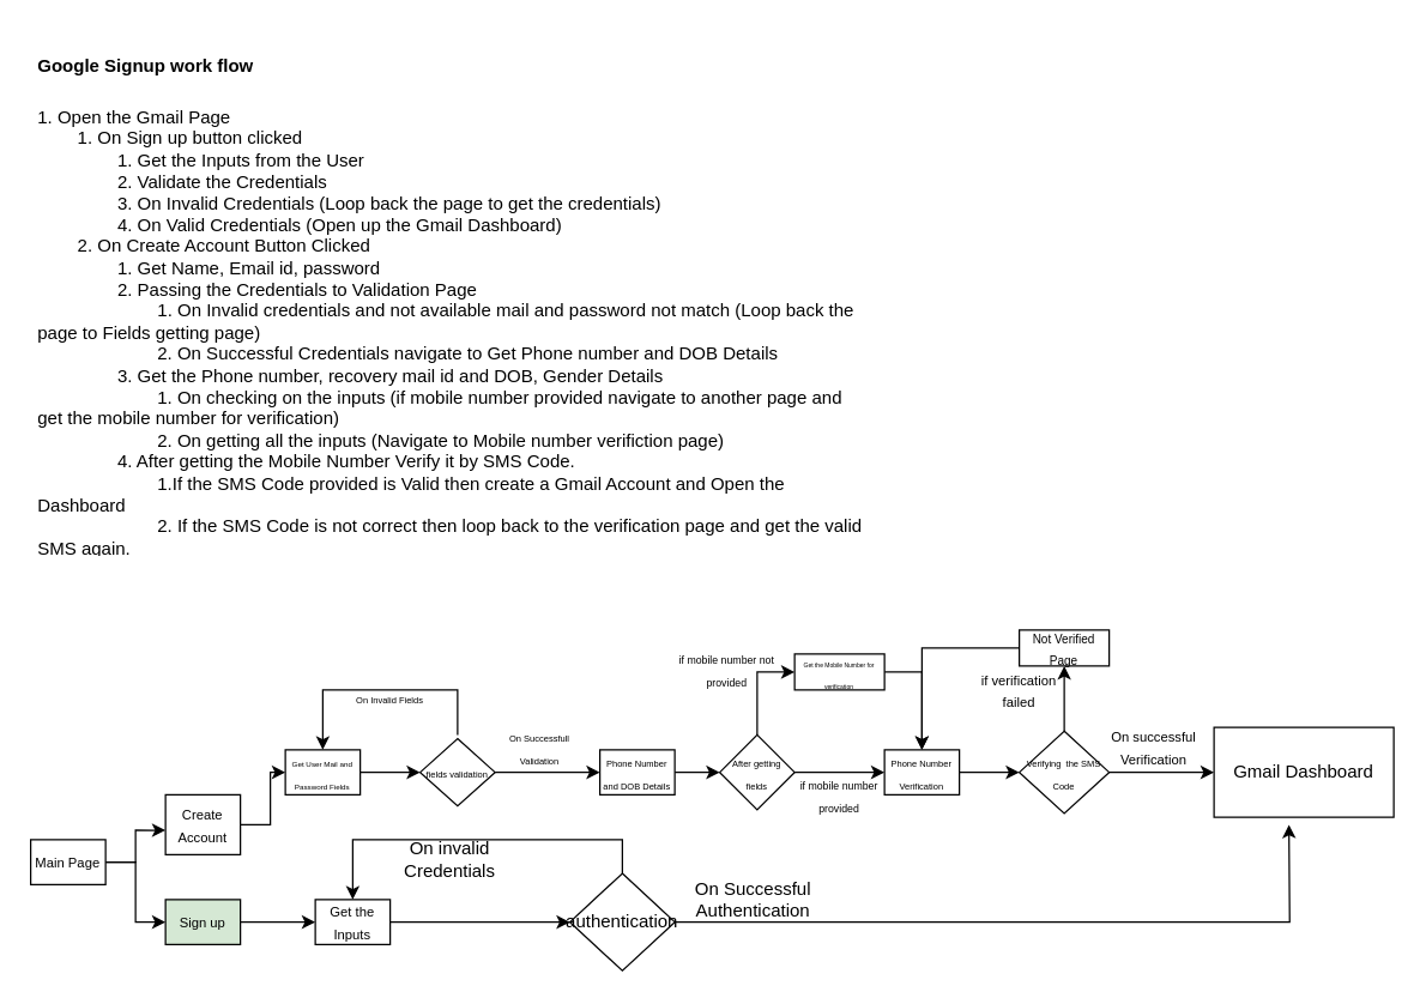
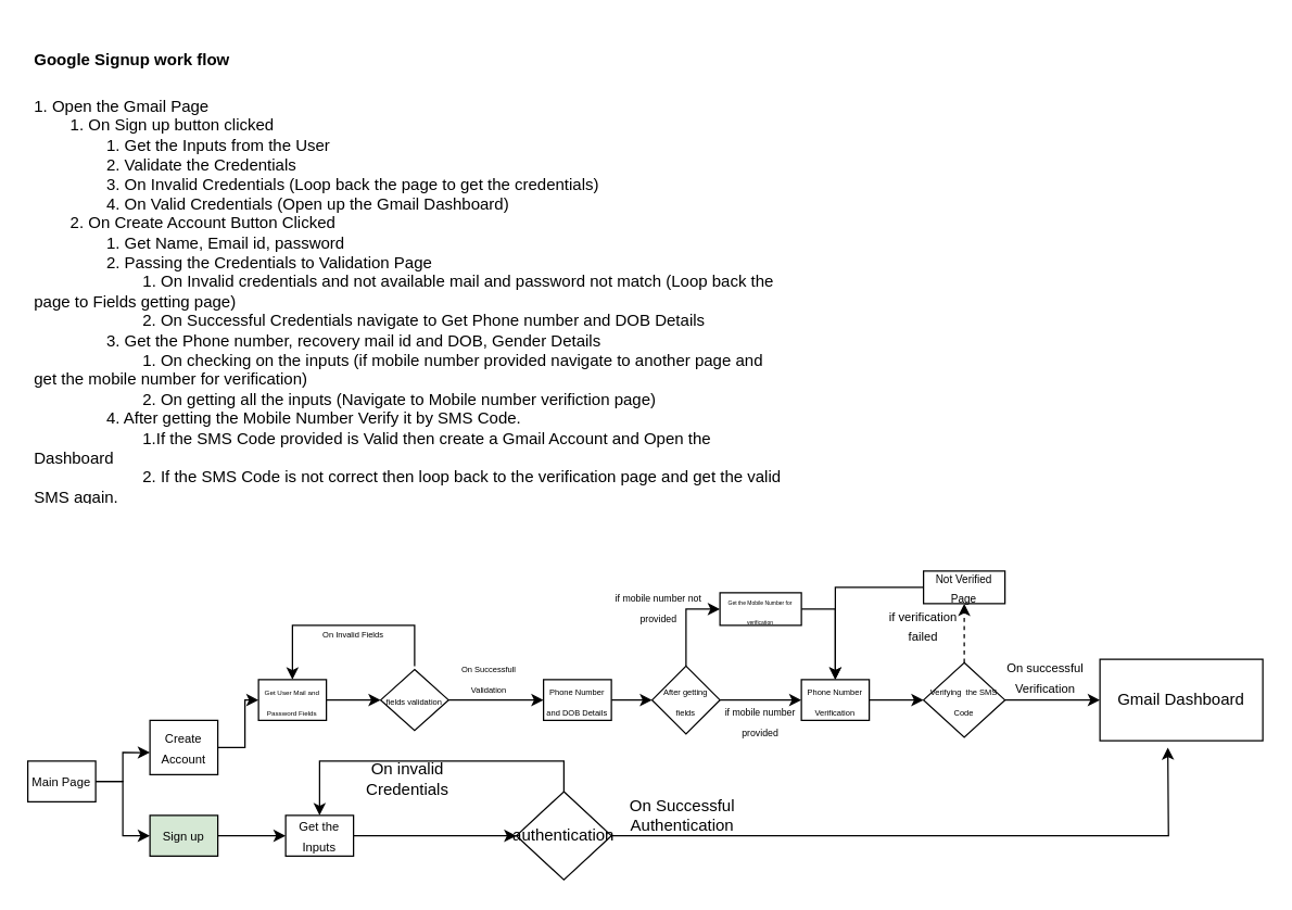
- <mxCell id="28" style="edgeStyle=orthogonalEdgeStyle;rounded=0;orthogonalLoop=1;jettySize=auto;html=1;entryX=0.5;entryY=1;entryDx=0;entryDy=0;" edge="1" parent="1" source="30" target="32"><mxGeometry relative="1" as="geometry" /></mxCell>
+ <mxCell id="28" style="edgeStyle=orthogonalEdgeStyle;rounded=0;orthogonalLoop=1;jettySize=auto;html=1;entryX=0.5;entryY=1;entryDx=0;entryDy=0;dashed=1;" edge="1" parent="1" source="30" target="32"><mxGeometry relative="1" as="geometry" /></mxCell>
